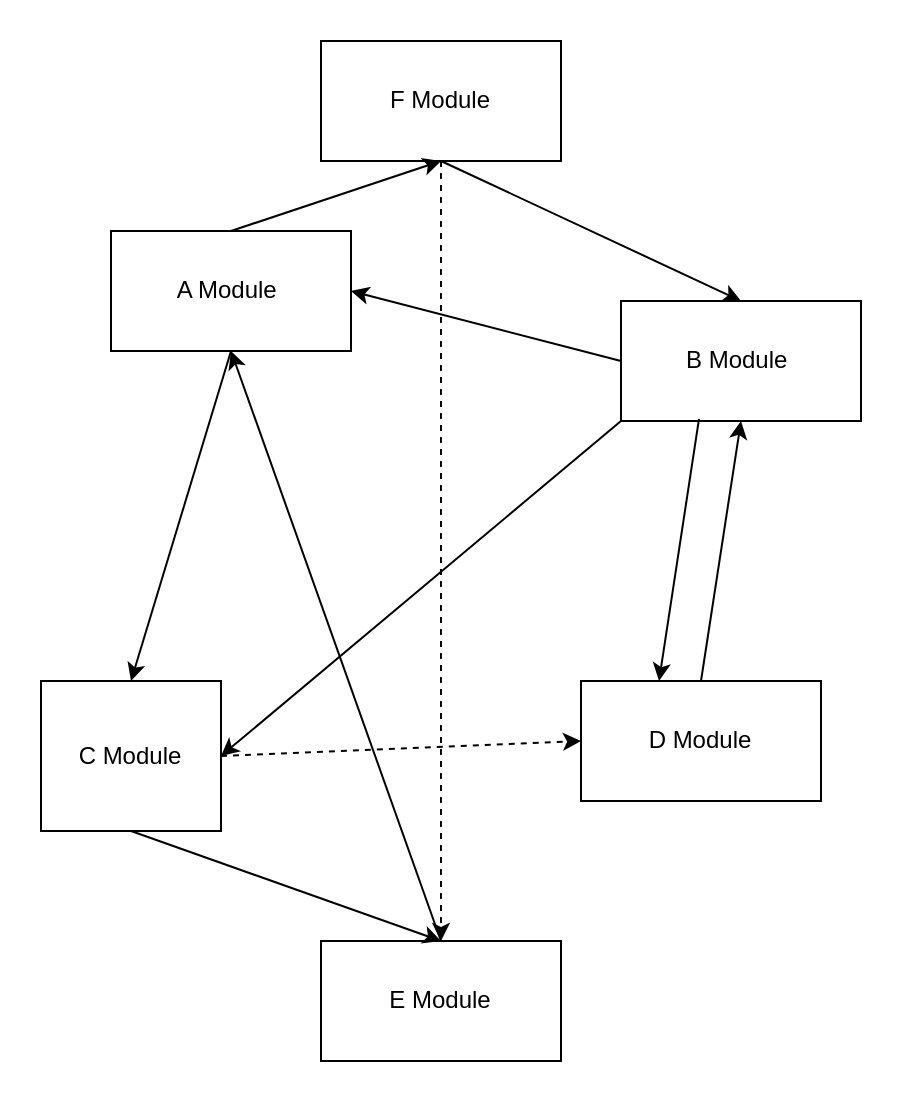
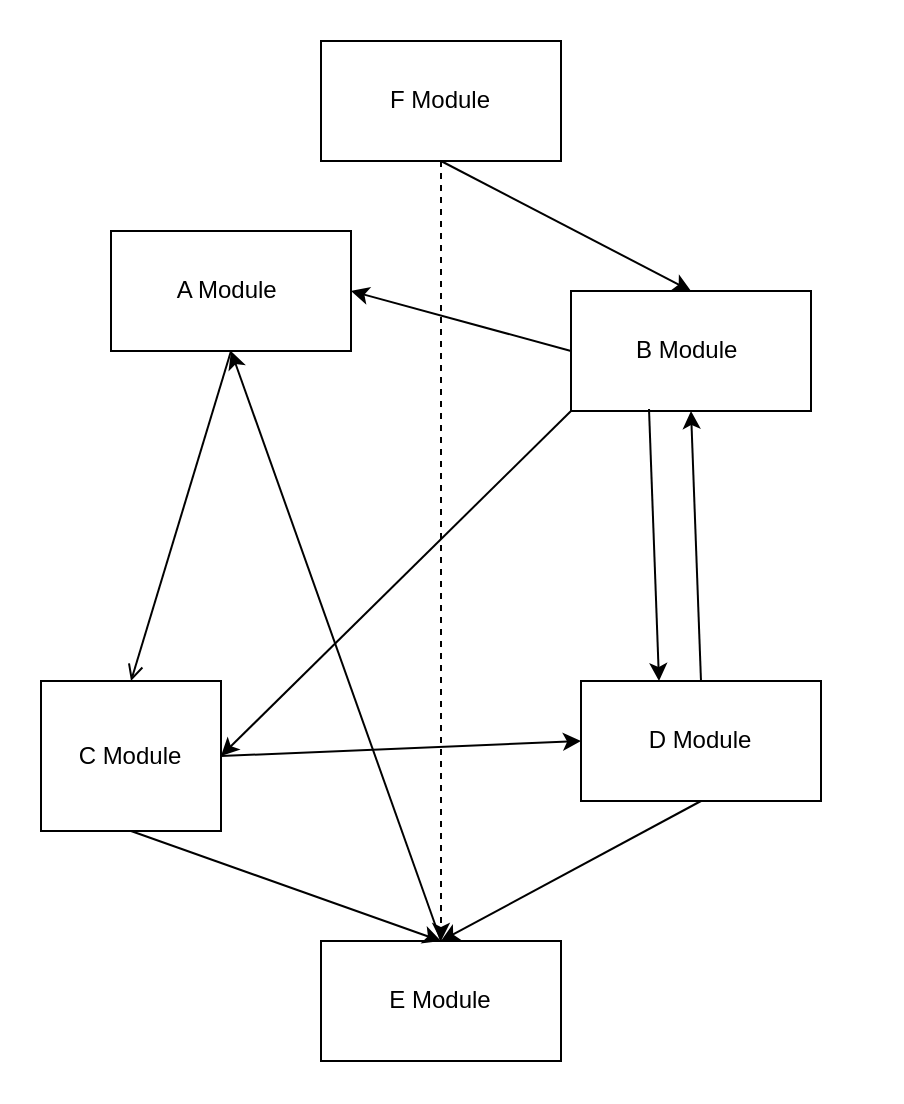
- <mxCell id="17" value="" style="endArrow=classic;html=1;entryX=0.5;entryY=1;entryDx=0;entryDy=0;exitX=0.5;exitY=0;exitDx=0;exitDy=0;" edge="1" parent="1" source="2" target="14"><mxGeometry width="50" height="50" relative="1" as="geometry"><mxPoint x="230" y="90" as="sourcePoint" /><mxPoint x="380" y="160" as="targetPoint" /></mxGeometry></mxCell>
- <mxCell id="3" value="B Module&amp;nbsp;" style="rounded=0;whiteSpace=wrap;html=1;" vertex="1" parent="1"><mxGeometry x="310" y="150" width="120" height="60" as="geometry" /></mxCell>
+ <mxCell id="3" value="B Module&amp;nbsp;" style="rounded=0;whiteSpace=wrap;html=1;" vertex="1" parent="1"><mxGeometry x="285" y="145" width="120" height="60" as="geometry" /></mxCell>
- <mxCell id="12" value="" style="endArrow=classic;html=1;entryX=0.5;entryY=0;entryDx=0;entryDy=0;exitX=0.5;exitY=1;exitDx=0;exitDy=0;" edge="1" parent="1" source="2" target="6"><mxGeometry width="50" height="50" relative="1" as="geometry"><mxPoint x="50" y="230" as="sourcePoint" /><mxPoint x="270" y="330" as="targetPoint" /></mxGeometry></mxCell>
+ <mxCell id="12" value="" style="endArrow=open;html=1;entryX=0.5;entryY=0;entryDx=0;entryDy=0;exitX=0.5;exitY=1;exitDx=0;exitDy=0;" edge="1" parent="1" source="2" target="6"><mxGeometry width="50" height="50" relative="1" as="geometry"><mxPoint x="50" y="230" as="sourcePoint" /><mxPoint x="270" y="330" as="targetPoint" /></mxGeometry></mxCell>
- <mxCell id="11" value="" style="endArrow=classic;html=1;entryX=0;entryY=0.5;entryDx=0;entryDy=0;exitX=1;exitY=0.5;exitDx=0;exitDy=0;dashed=1;" edge="1" parent="1" source="6" target="4"><mxGeometry width="50" height="50" relative="1" as="geometry"><mxPoint x="220" y="380" as="sourcePoint" /><mxPoint x="270" y="330" as="targetPoint" /></mxGeometry></mxCell>
+ <mxCell id="11" value="" style="endArrow=classic;html=1;entryX=0;entryY=0.5;entryDx=0;entryDy=0;exitX=1;exitY=0.5;exitDx=0;exitDy=0;" edge="1" parent="1" source="6" target="4"><mxGeometry width="50" height="50" relative="1" as="geometry"><mxPoint x="220" y="380" as="sourcePoint" /><mxPoint x="270" y="330" as="targetPoint" /></mxGeometry></mxCell>
+ <mxCell id="13" value="" style="endArrow=classic;html=1;entryX=0.5;entryY=0;entryDx=0;entryDy=0;exitX=0.5;exitY=1;exitDx=0;exitDy=0;" edge="1" parent="1" source="4" target="5"><mxGeometry width="50" height="50" relative="1" as="geometry"><mxPoint x="220" y="380" as="sourcePoint" /><mxPoint x="270" y="330" as="targetPoint" /></mxGeometry></mxCell>
